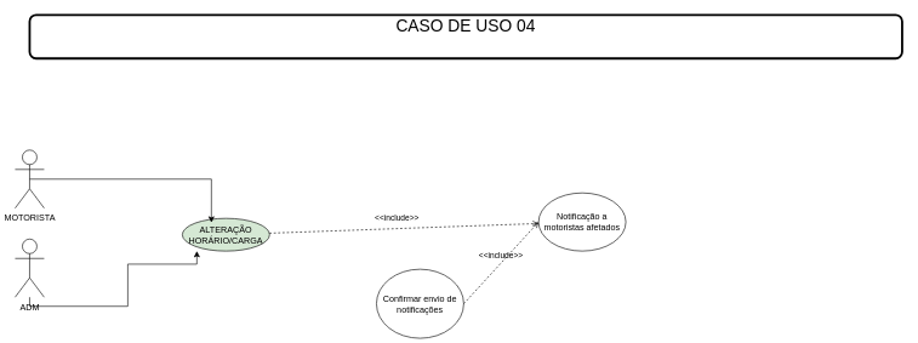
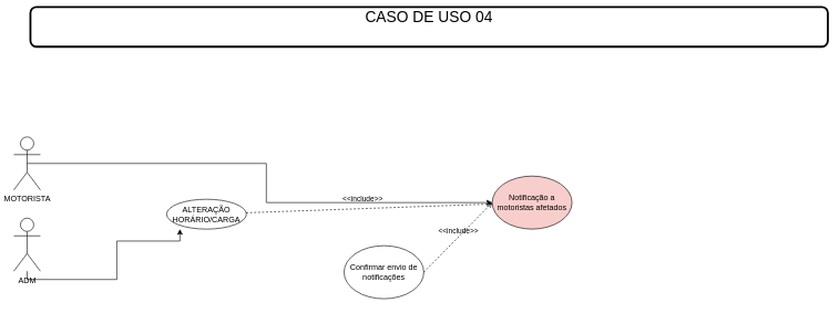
- <mxCell id="10" value="CASO DE USO 04&lt;div&gt;&lt;br&gt;&lt;/div&gt;" style="rounded=1;whiteSpace=wrap;html=1;strokeWidth=3;fontSize=23;" vertex="1" parent="1"><mxGeometry x="40" y="20" width="1200" height="60" as="geometry" /></mxCell>
+ <mxCell id="10" value="CASO DE USO 04&lt;div&gt;&lt;br&gt;&lt;/div&gt;" style="rounded=1;whiteSpace=wrap;html=1;strokeWidth=3;fontSize=23;" vertex="1" parent="1"><mxGeometry x="45" y="10" width="1200" height="60" as="geometry" /></mxCell>
- <mxCell id="11" style="edgeStyle=orthogonalEdgeStyle;rounded=0;orthogonalLoop=1;jettySize=auto;html=1;entryX=0.333;entryY=0.129;entryDx=0;entryDy=0;exitX=0.5;exitY=0.5;exitDx=0;exitDy=0;exitPerimeter=0;entryPerimeter=0;" edge="1" parent="1" source="7" target="4"><mxGeometry relative="1" as="geometry"><mxPoint x="80" y="216" as="sourcePoint" /><mxPoint x="240" y="216" as="targetPoint" /></mxGeometry></mxCell>
+ <mxCell id="11" style="edgeStyle=orthogonalEdgeStyle;rounded=0;orthogonalLoop=1;jettySize=auto;html=1;exitX=0.5;exitY=0.5;exitDx=0;exitDy=0;exitPerimeter=0;" edge="1" parent="1" source="7" target="6"><mxGeometry relative="1" as="geometry"><mxPoint x="80" y="216" as="sourcePoint" /><mxPoint x="240" y="216" as="targetPoint" /></mxGeometry></mxCell>
- <mxCell id="6" value="Notificação a motoristas afetados" style="ellipse;whiteSpace=wrap;html=1;" vertex="1" parent="1"><mxGeometry x="740" y="265" width="120" height="80" as="geometry" /></mxCell>
+ <mxCell id="6" value="Notificação a motoristas afetados" style="ellipse;whiteSpace=wrap;html=1;fillColor=#f8cecc;" vertex="1" parent="1"><mxGeometry x="740" y="265" width="120" height="80" as="geometry" /></mxCell>
- <mxCell id="4" value="ALTERAÇÃO&lt;div&gt;HORÁRIO/CARGA&lt;/div&gt;" style="ellipse;whiteSpace=wrap;html=1;fillColor=#d5e8d4;" vertex="1" parent="1"><mxGeometry x="250" y="300" width="120" height="45" as="geometry" /></mxCell>
+ <mxCell id="4" value="ALTERAÇÃO&lt;div&gt;HORÁRIO/CARGA&lt;/div&gt;" style="ellipse;whiteSpace=wrap;html=1;" vertex="1" parent="1"><mxGeometry x="250" y="300" width="120" height="45" as="geometry" /></mxCell>
- <mxCell id="5" value="Confirmar envio de notificações" style="ellipse;whiteSpace=wrap;html=1;" vertex="1" parent="1"><mxGeometry x="517" y="370" width="120" height="95" as="geometry" /></mxCell>
+ <mxCell id="5" value="Confirmar envio de notificações" style="ellipse;whiteSpace=wrap;html=1;" vertex="1" parent="1"><mxGeometry x="517" y="370" width="120" height="80" as="geometry" /></mxCell>
